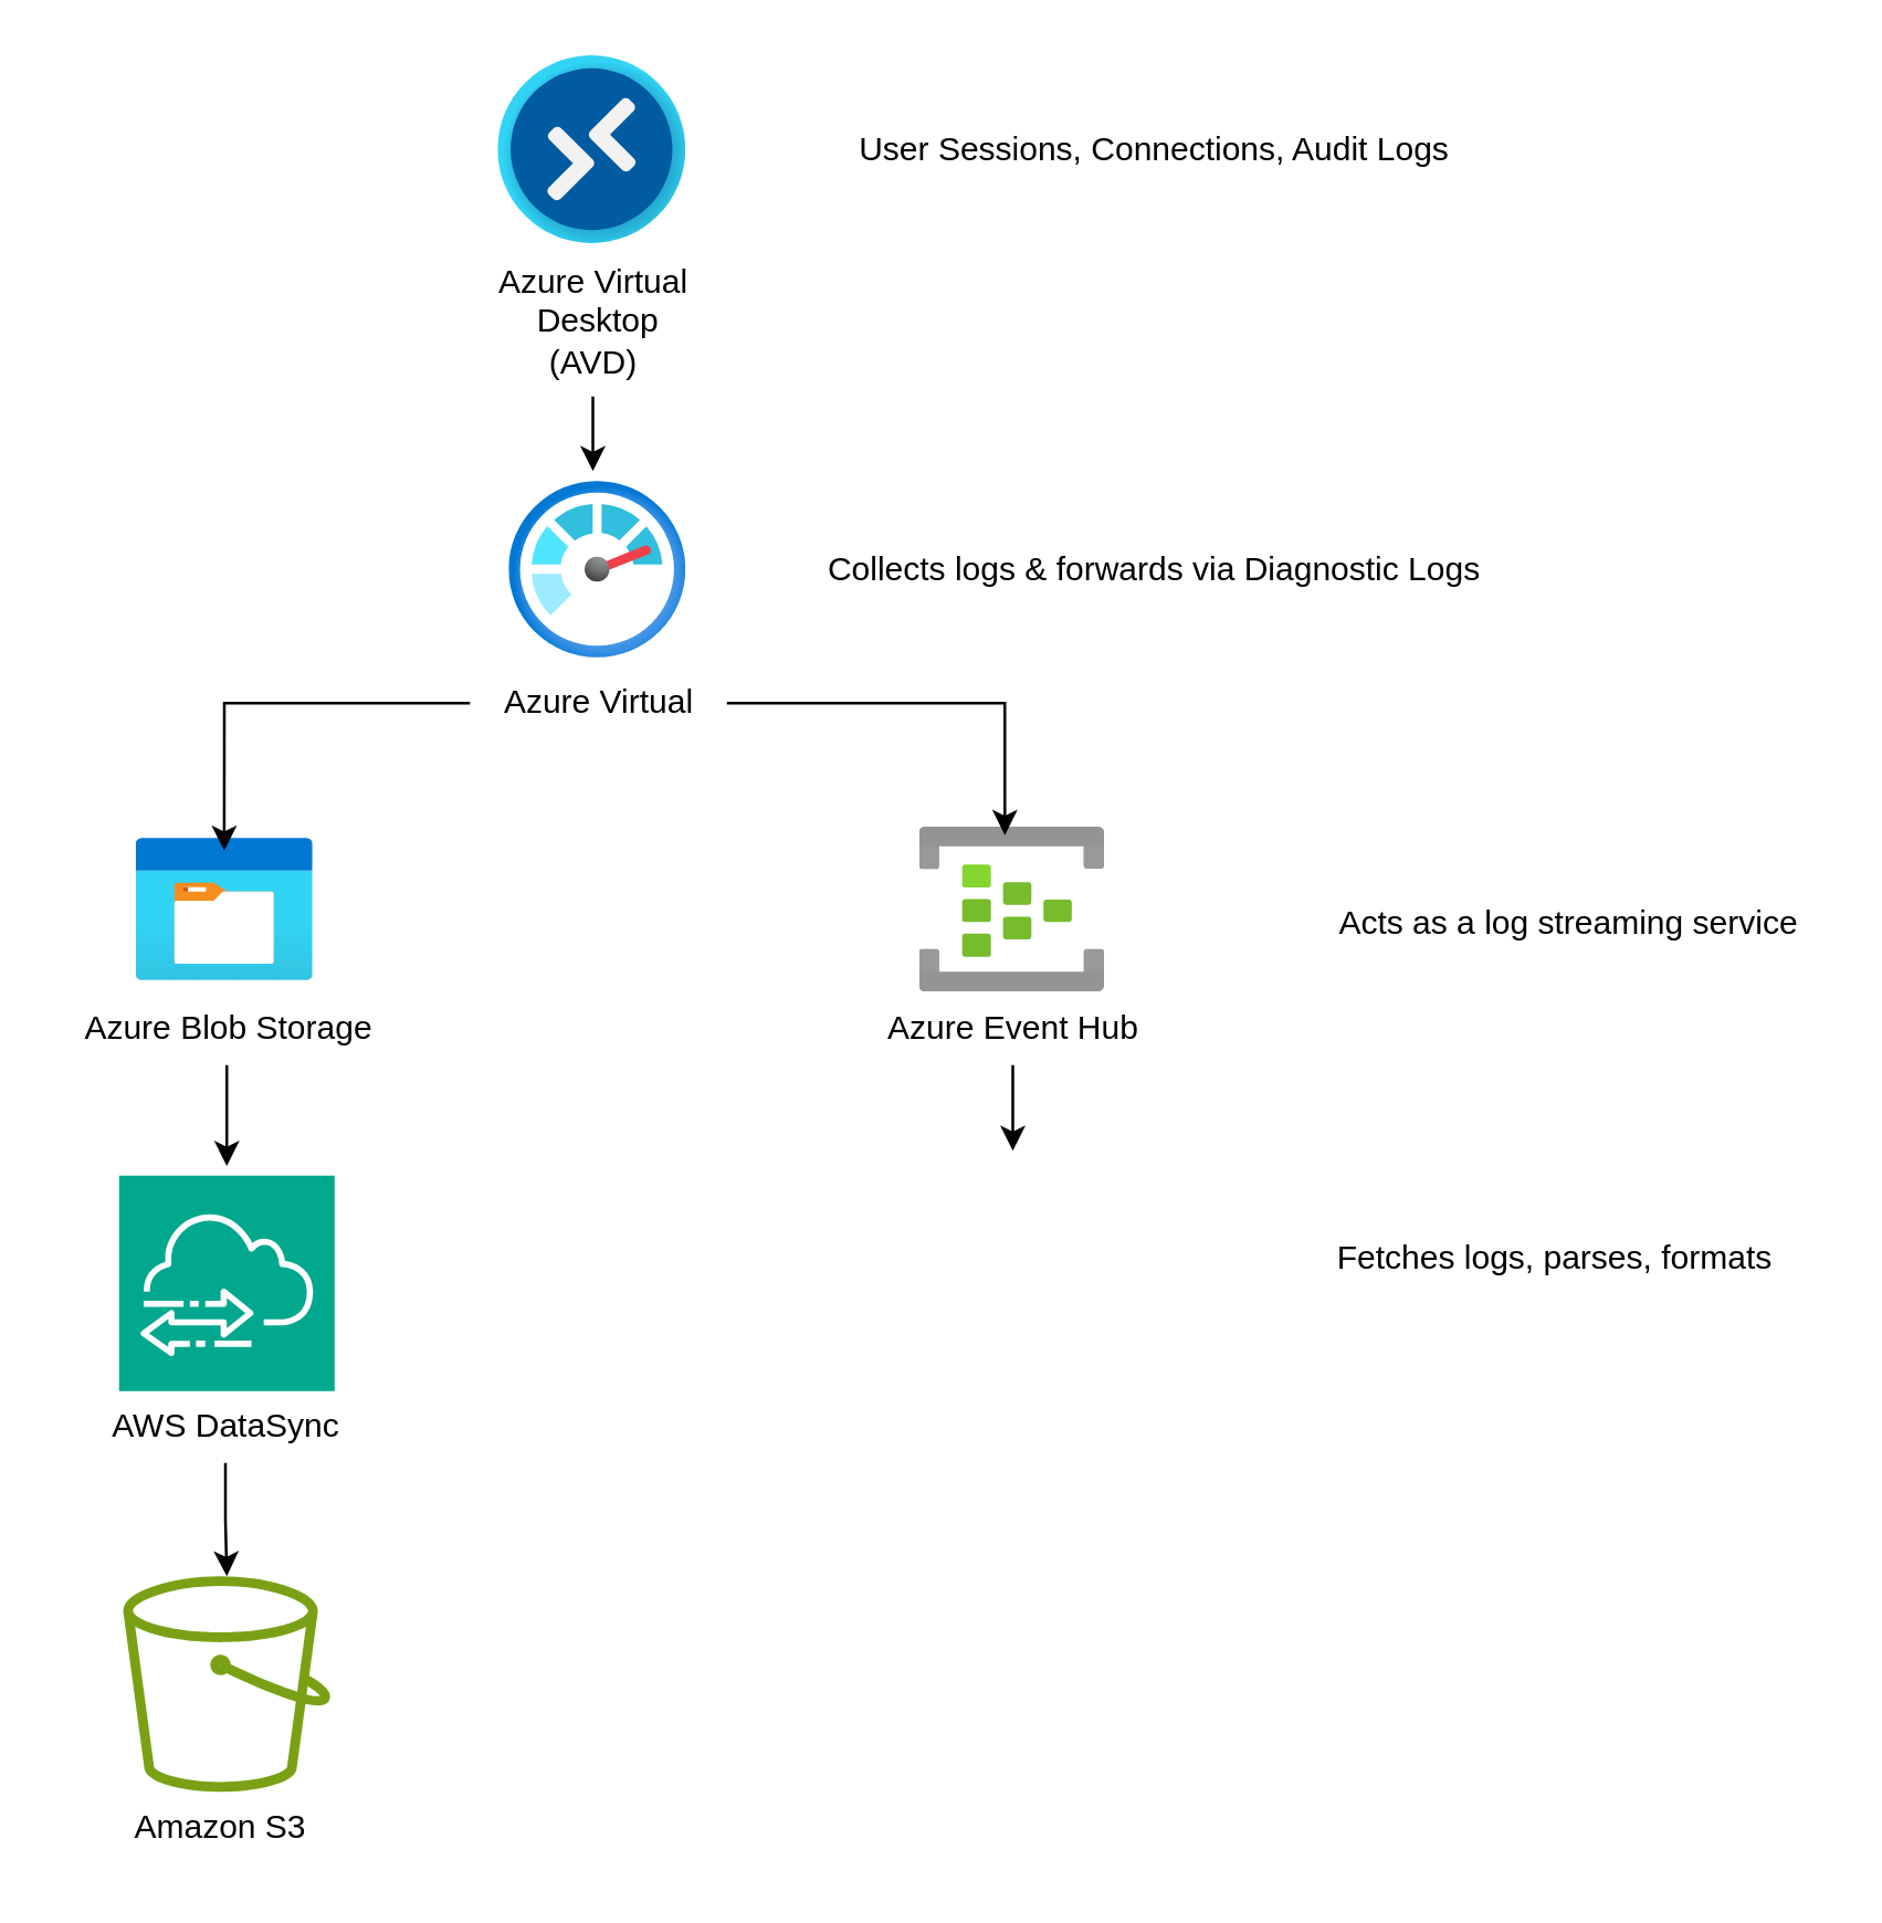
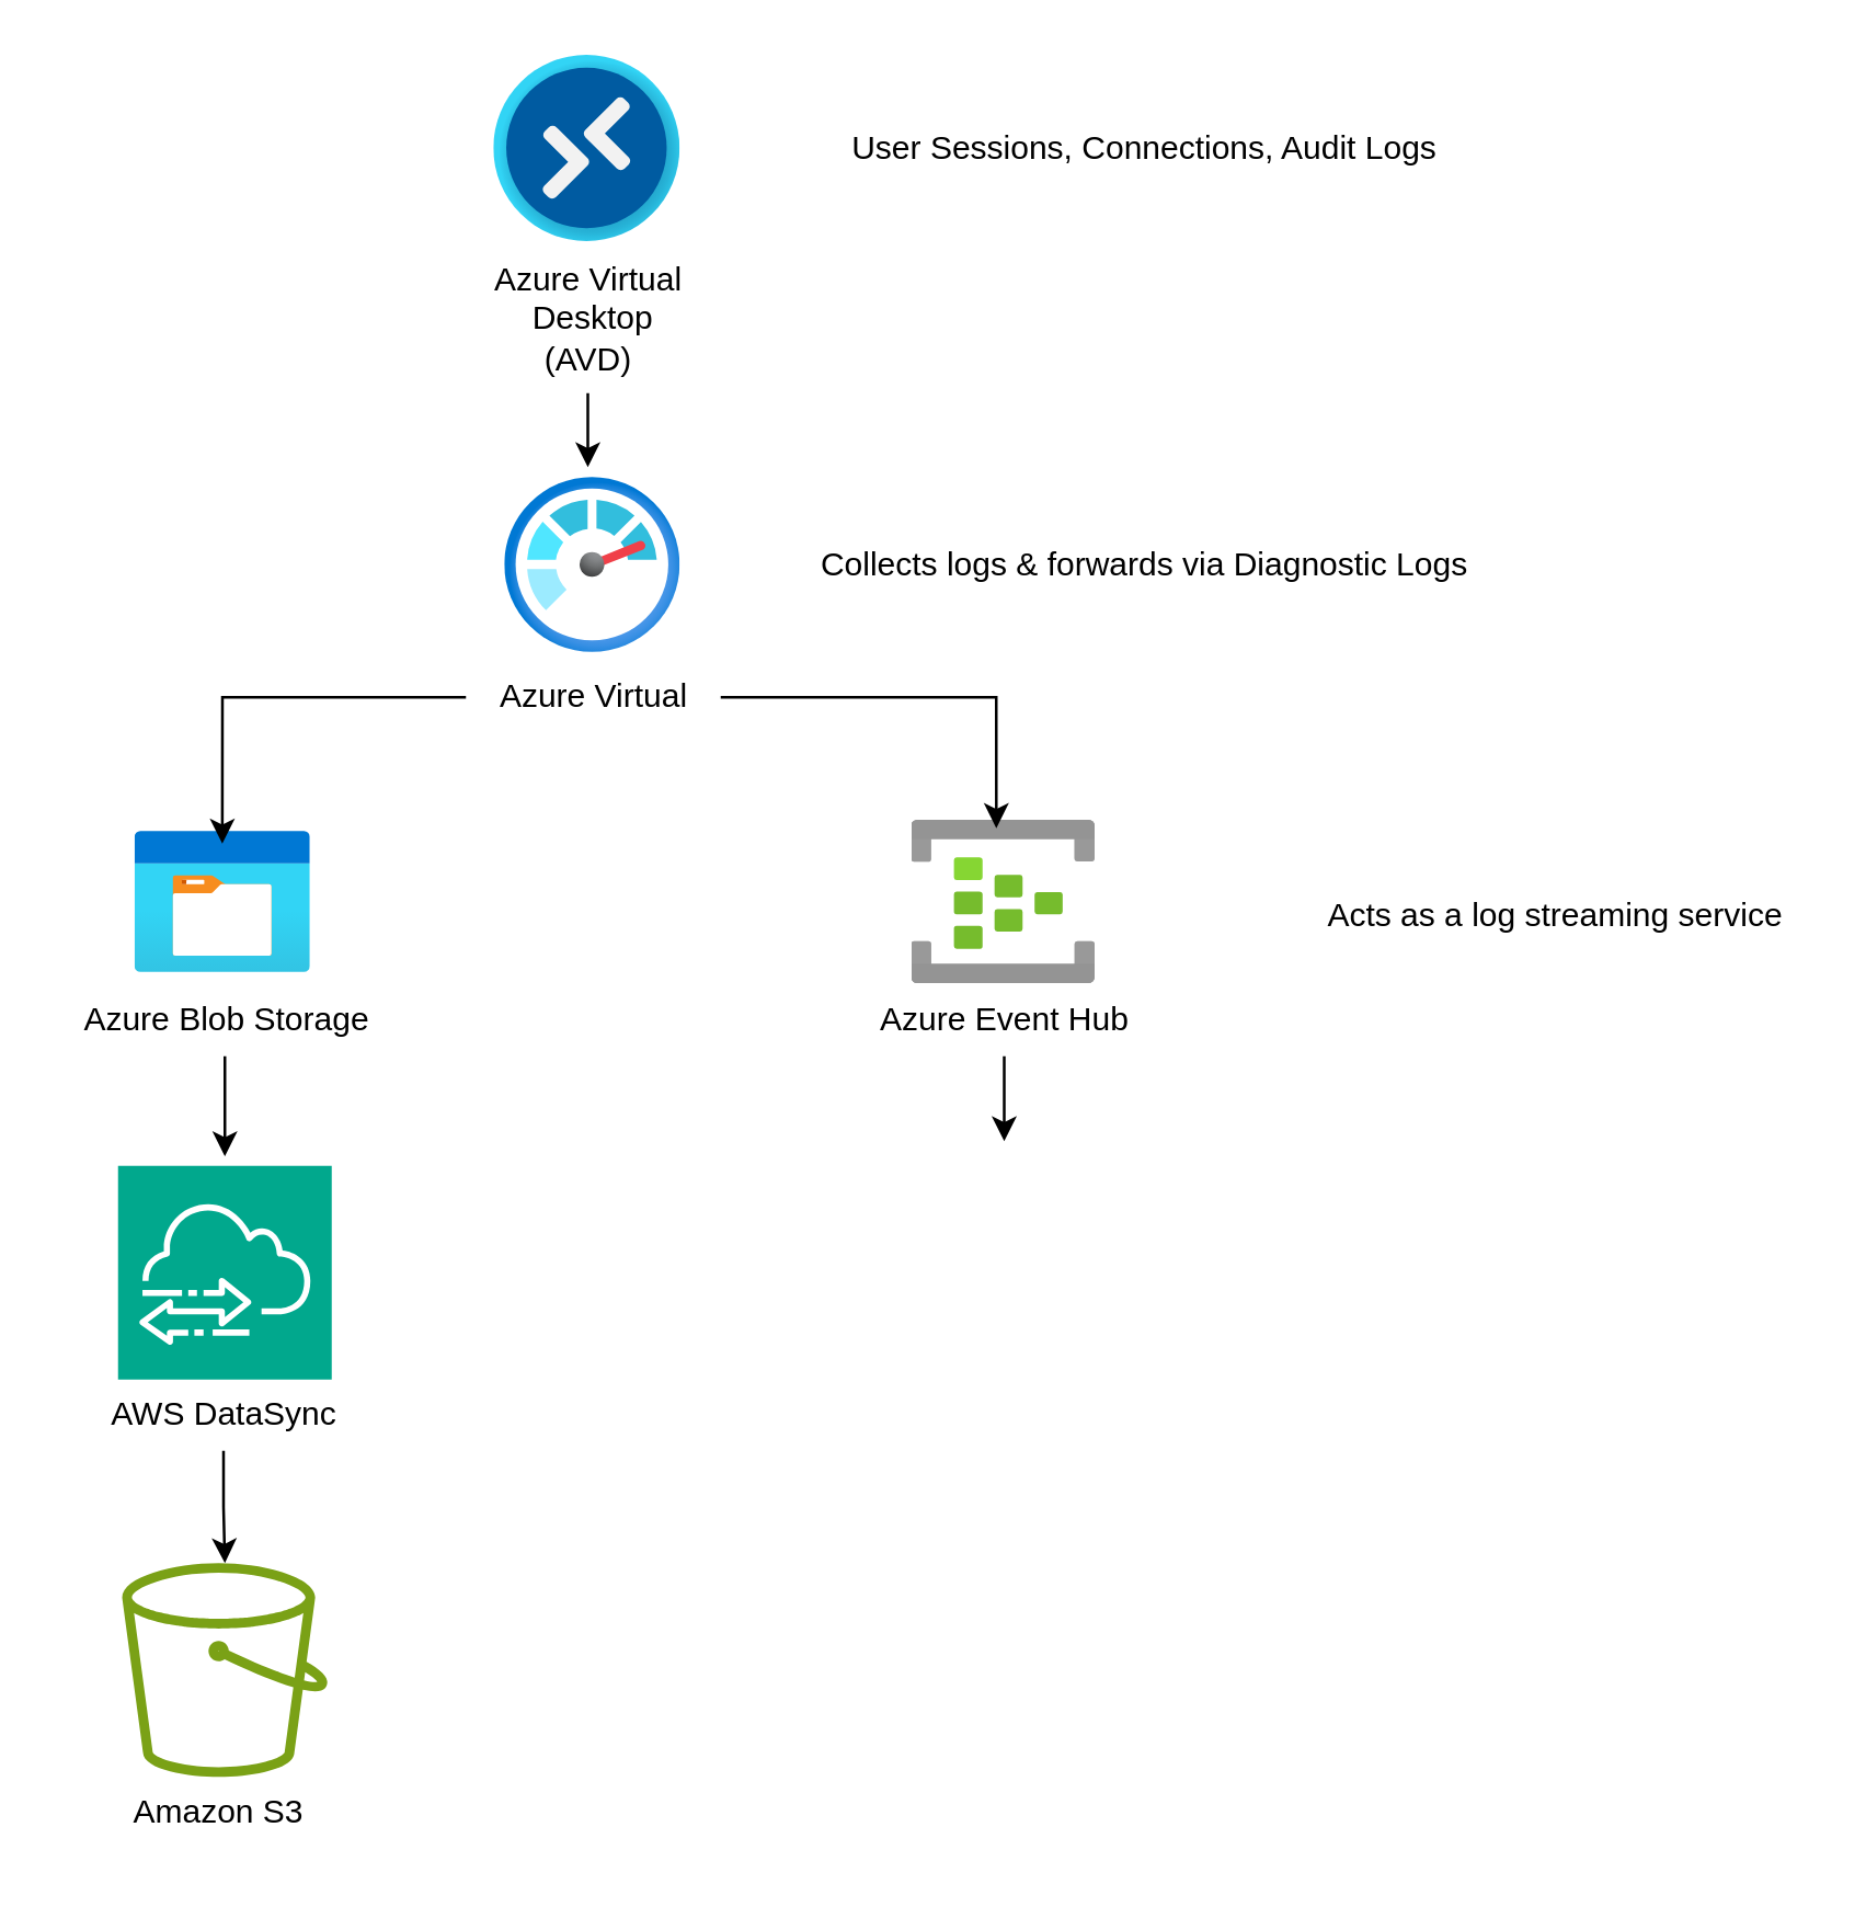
- <mxCell id="17" value="Fetches logs, parses, formats" style="text;html=1;align=center;verticalAlign=middle;resizable=0;points=[];autosize=1;strokeColor=none;fillColor=none;" parent="1" vertex="1"><mxGeometry x="474.5" y="442" width="175" height="26" as="geometry" /></mxCell>
